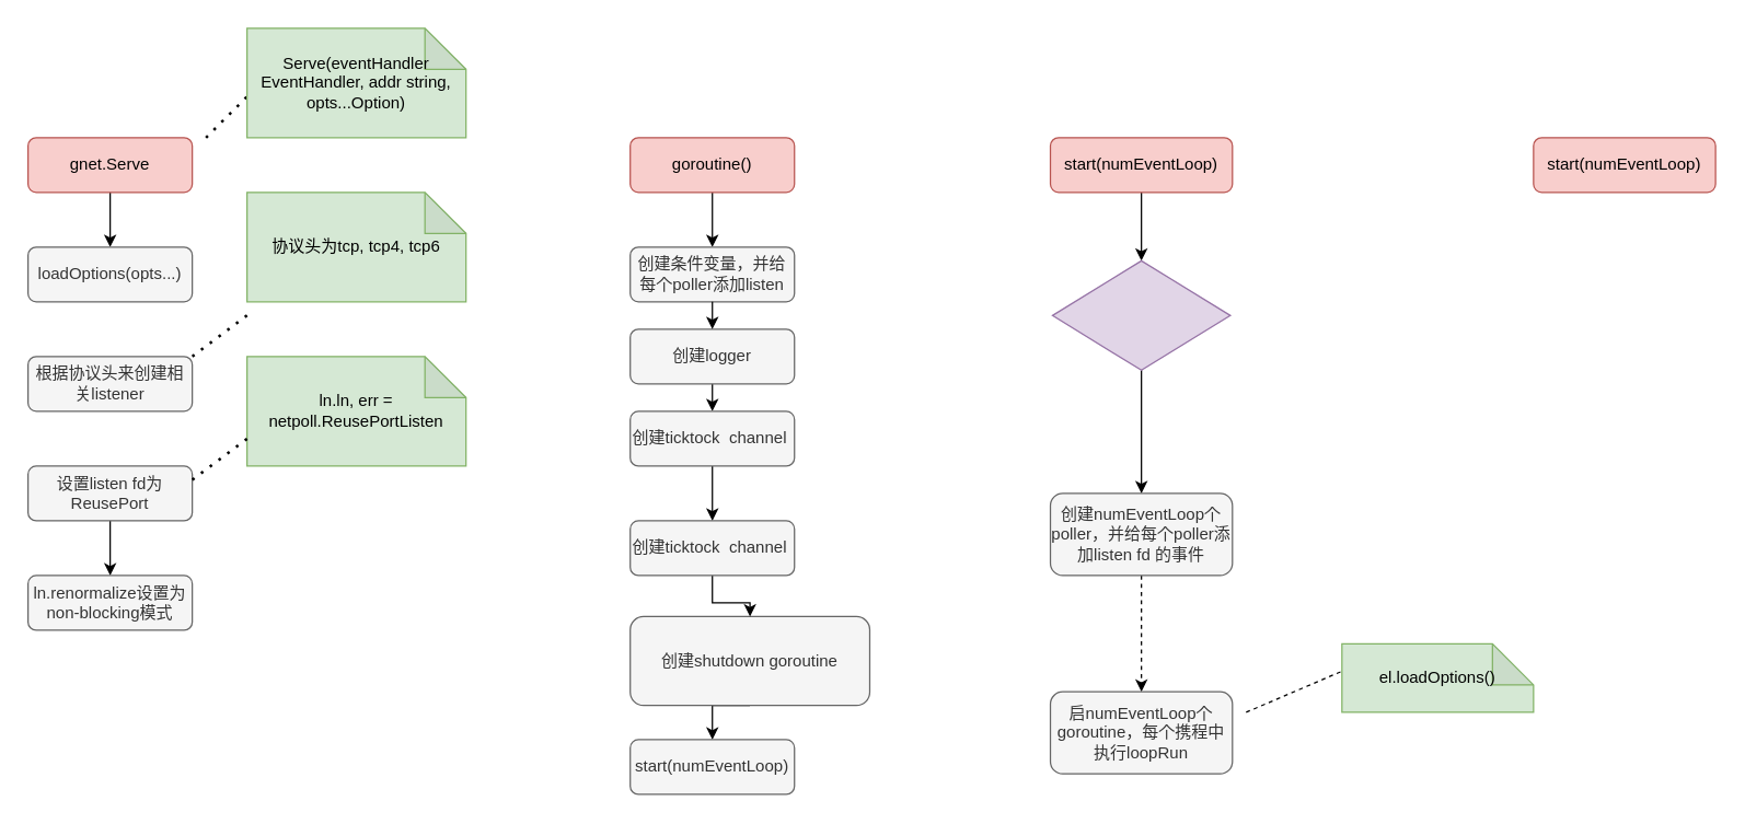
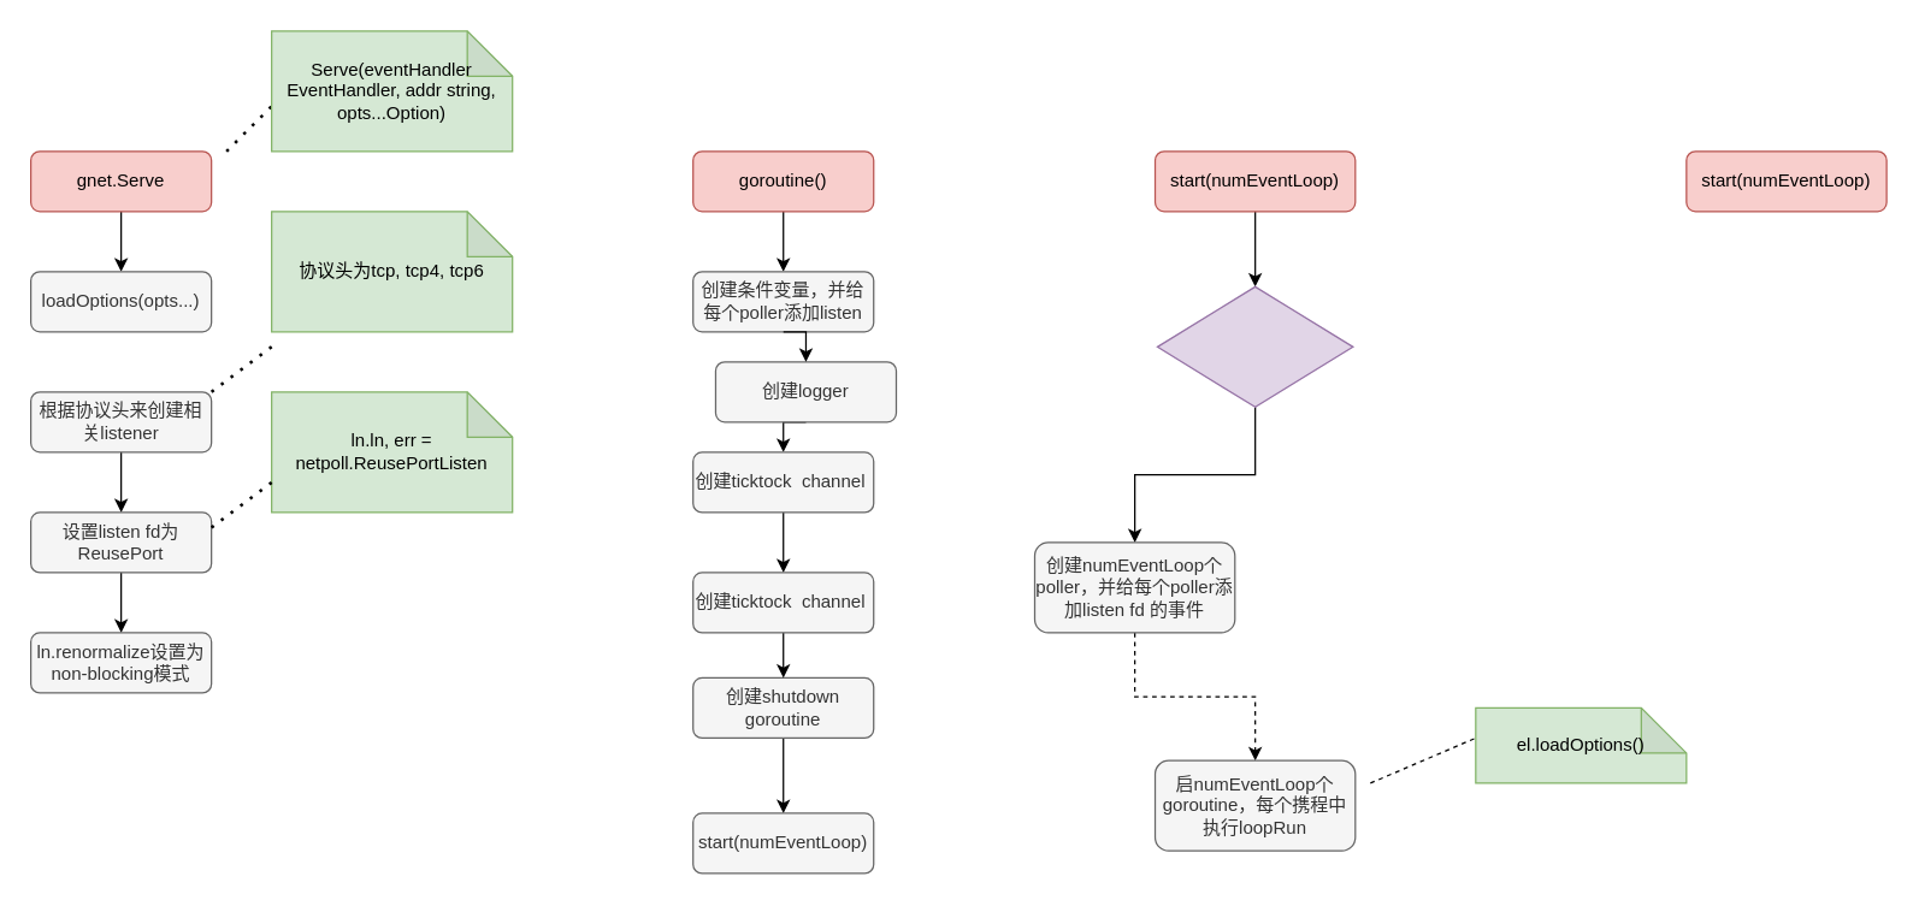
- <mxCell id="27" value="创建logger" style="rounded=1;whiteSpace=wrap;html=1;fillColor=#f5f5f5;strokeColor=#666666;fontColor=#333333;" parent="1" vertex="1"><mxGeometry x="460" y="240" width="120" height="40" as="geometry" /></mxCell>
+ <mxCell id="27" value="创建logger" style="rounded=1;whiteSpace=wrap;html=1;fillColor=#f5f5f5;strokeColor=#666666;fontColor=#333333;" parent="1" vertex="1"><mxGeometry x="475" y="240" width="120" height="40" as="geometry" /></mxCell>
+ <mxCell id="6" style="edgeStyle=orthogonalEdgeStyle;rounded=0;orthogonalLoop=1;jettySize=auto;html=1;exitX=0.5;exitY=1;exitDx=0;exitDy=0;entryX=0.5;entryY=0;entryDx=0;entryDy=0;" parent="1" source="7" target="10" edge="1"><mxGeometry relative="1" as="geometry" /></mxCell>
- <mxCell id="34" value="创建numEventLoop个poller，并给每个poller添加listen fd 的事件" style="rounded=1;whiteSpace=wrap;html=1;fillColor=#f5f5f5;strokeColor=#666666;fontColor=#333333;" vertex="1" parent="1"><mxGeometry x="767" y="360" width="133" height="60" as="geometry" /></mxCell>
+ <mxCell id="34" value="创建numEventLoop个poller，并给每个poller添加listen fd 的事件" style="rounded=1;whiteSpace=wrap;html=1;fillColor=#f5f5f5;strokeColor=#666666;fontColor=#333333;" vertex="1" parent="1"><mxGeometry x="687" y="360" width="133" height="60" as="geometry" /></mxCell>
- <mxCell id="23" value="创建shutdown goroutine" style="rounded=1;whiteSpace=wrap;html=1;fillColor=#f5f5f5;strokeColor=#666666;fontColor=#333333;" parent="1" vertex="1"><mxGeometry x="460" y="450" width="175" height="65" as="geometry" /></mxCell>
+ <mxCell id="23" value="创建shutdown goroutine" style="rounded=1;whiteSpace=wrap;html=1;fillColor=#f5f5f5;strokeColor=#666666;fontColor=#333333;" parent="1" vertex="1"><mxGeometry x="460" y="450" width="120" height="40" as="geometry" /></mxCell>
